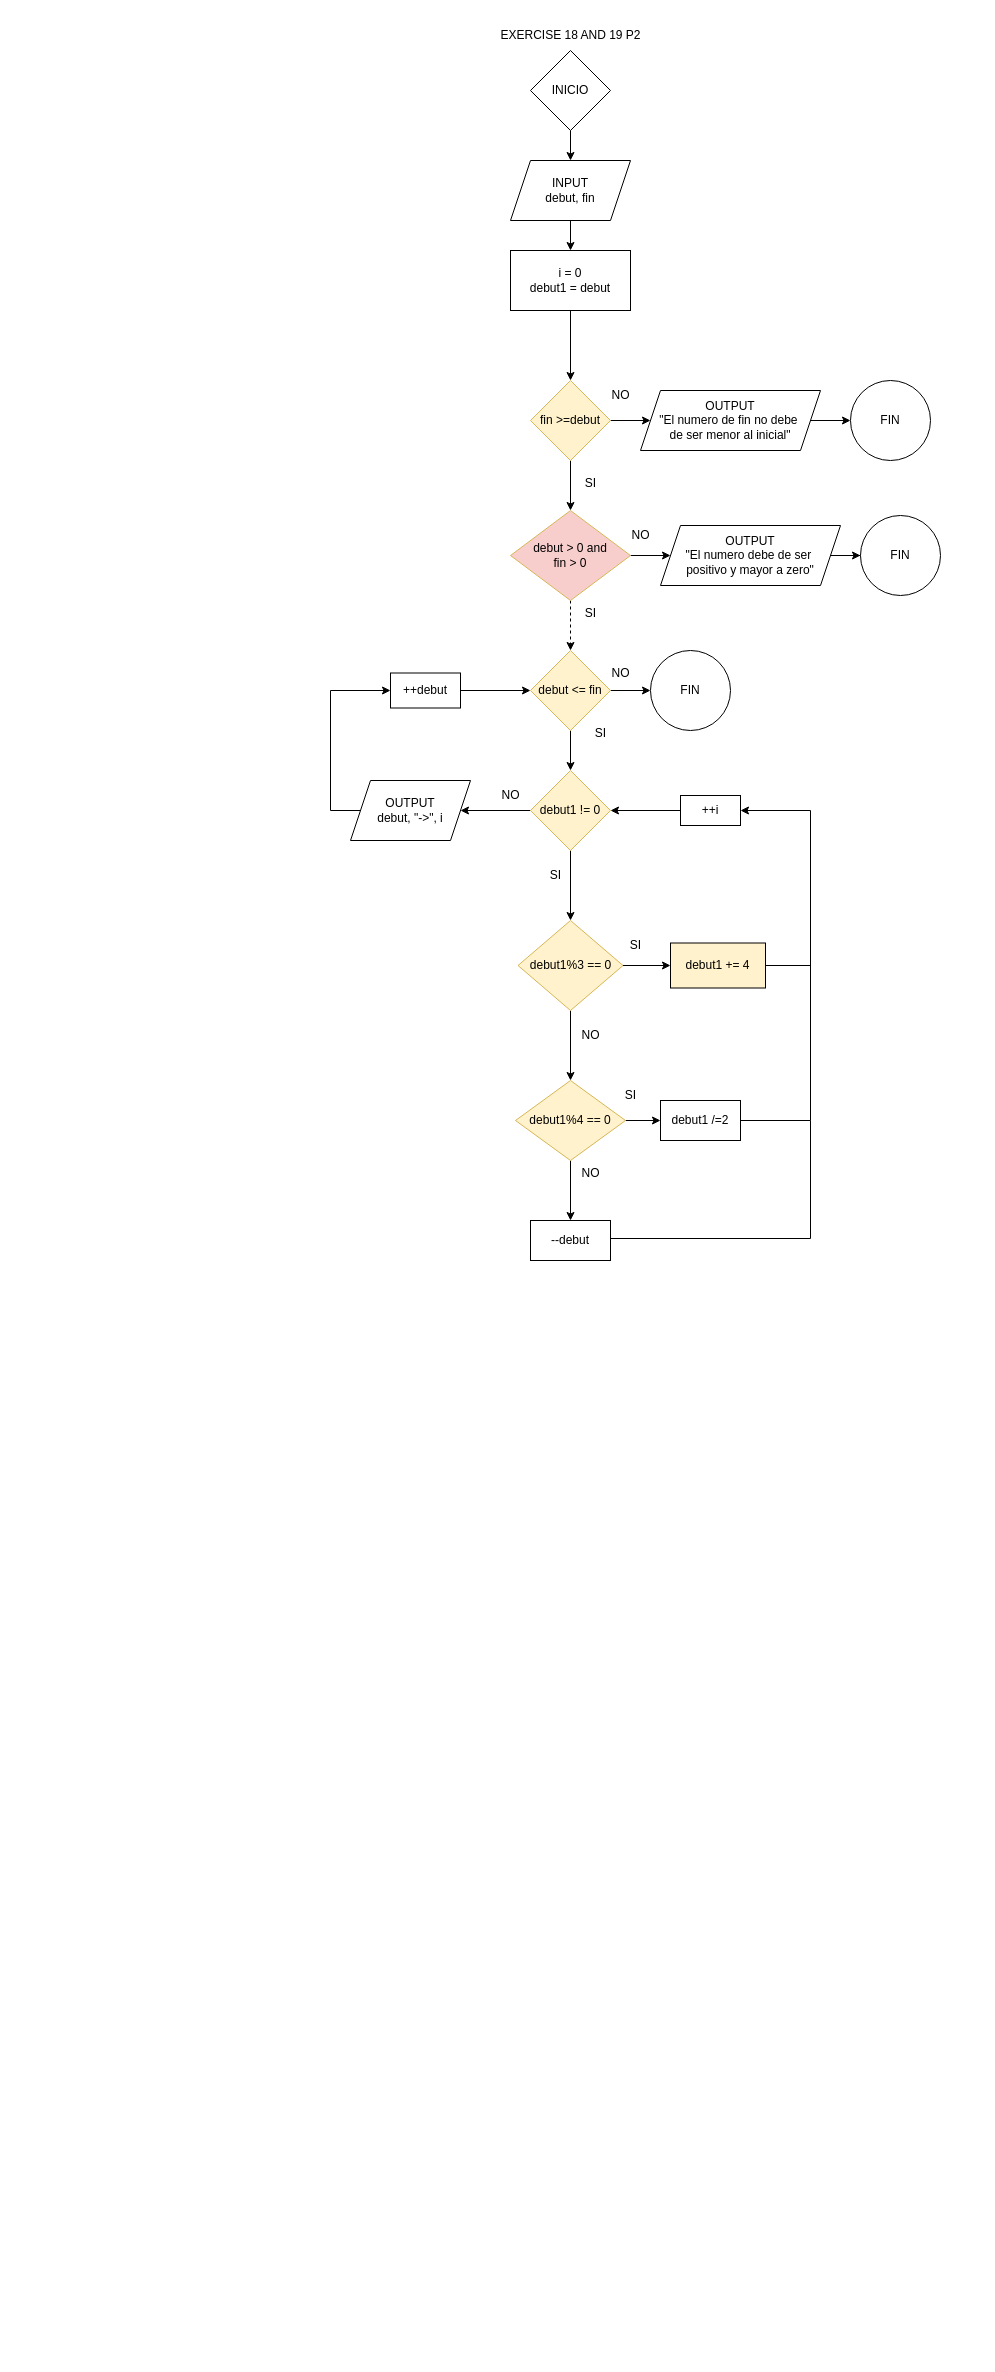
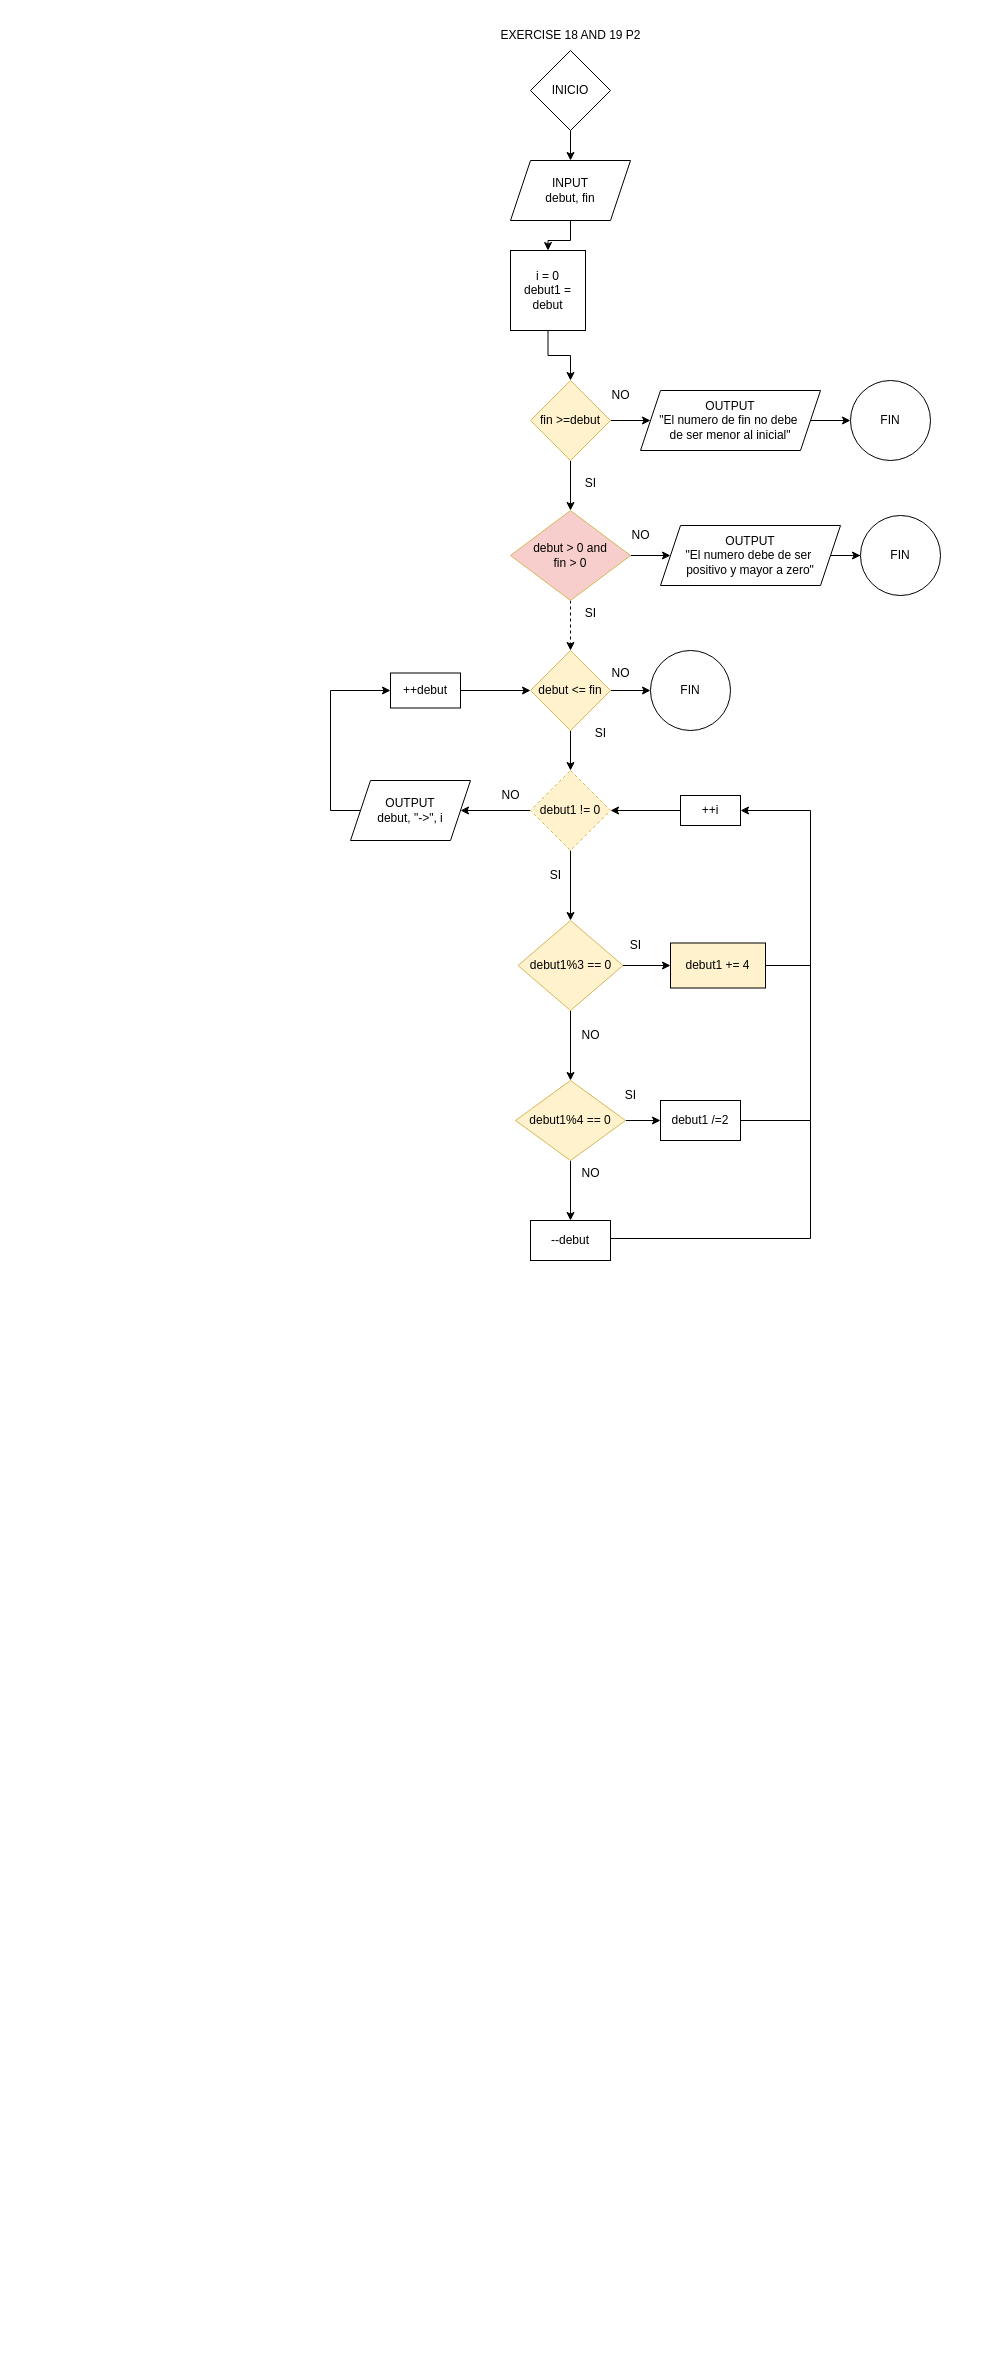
- <mxCell id="10" value="i = 0&lt;div&gt;debut1 = debut&lt;/div&gt;" style="whiteSpace=wrap;html=1;" vertex="1" parent="1"><mxGeometry x="510" y="250" width="120" height="60" as="geometry" /></mxCell>
+ <mxCell id="10" value="i = 0&lt;div&gt;debut1 = debut&lt;/div&gt;" style="whiteSpace=wrap;html=1;" vertex="1" parent="1"><mxGeometry x="510" y="250" width="75" height="80" as="geometry" /></mxCell>
- <mxCell id="33" value="debut1 != 0" style="rhombus;whiteSpace=wrap;html=1;fillColor=#fff2cc;strokeColor=#d6b656;" vertex="1" parent="1"><mxGeometry x="530" y="770" width="80" height="80" as="geometry" /></mxCell>
+ <mxCell id="33" value="debut1 != 0" style="rhombus;whiteSpace=wrap;html=1;fillColor=#fff2cc;strokeColor=#d6b656;dashed=1;" vertex="1" parent="1"><mxGeometry x="530" y="770" width="80" height="80" as="geometry" /></mxCell>
